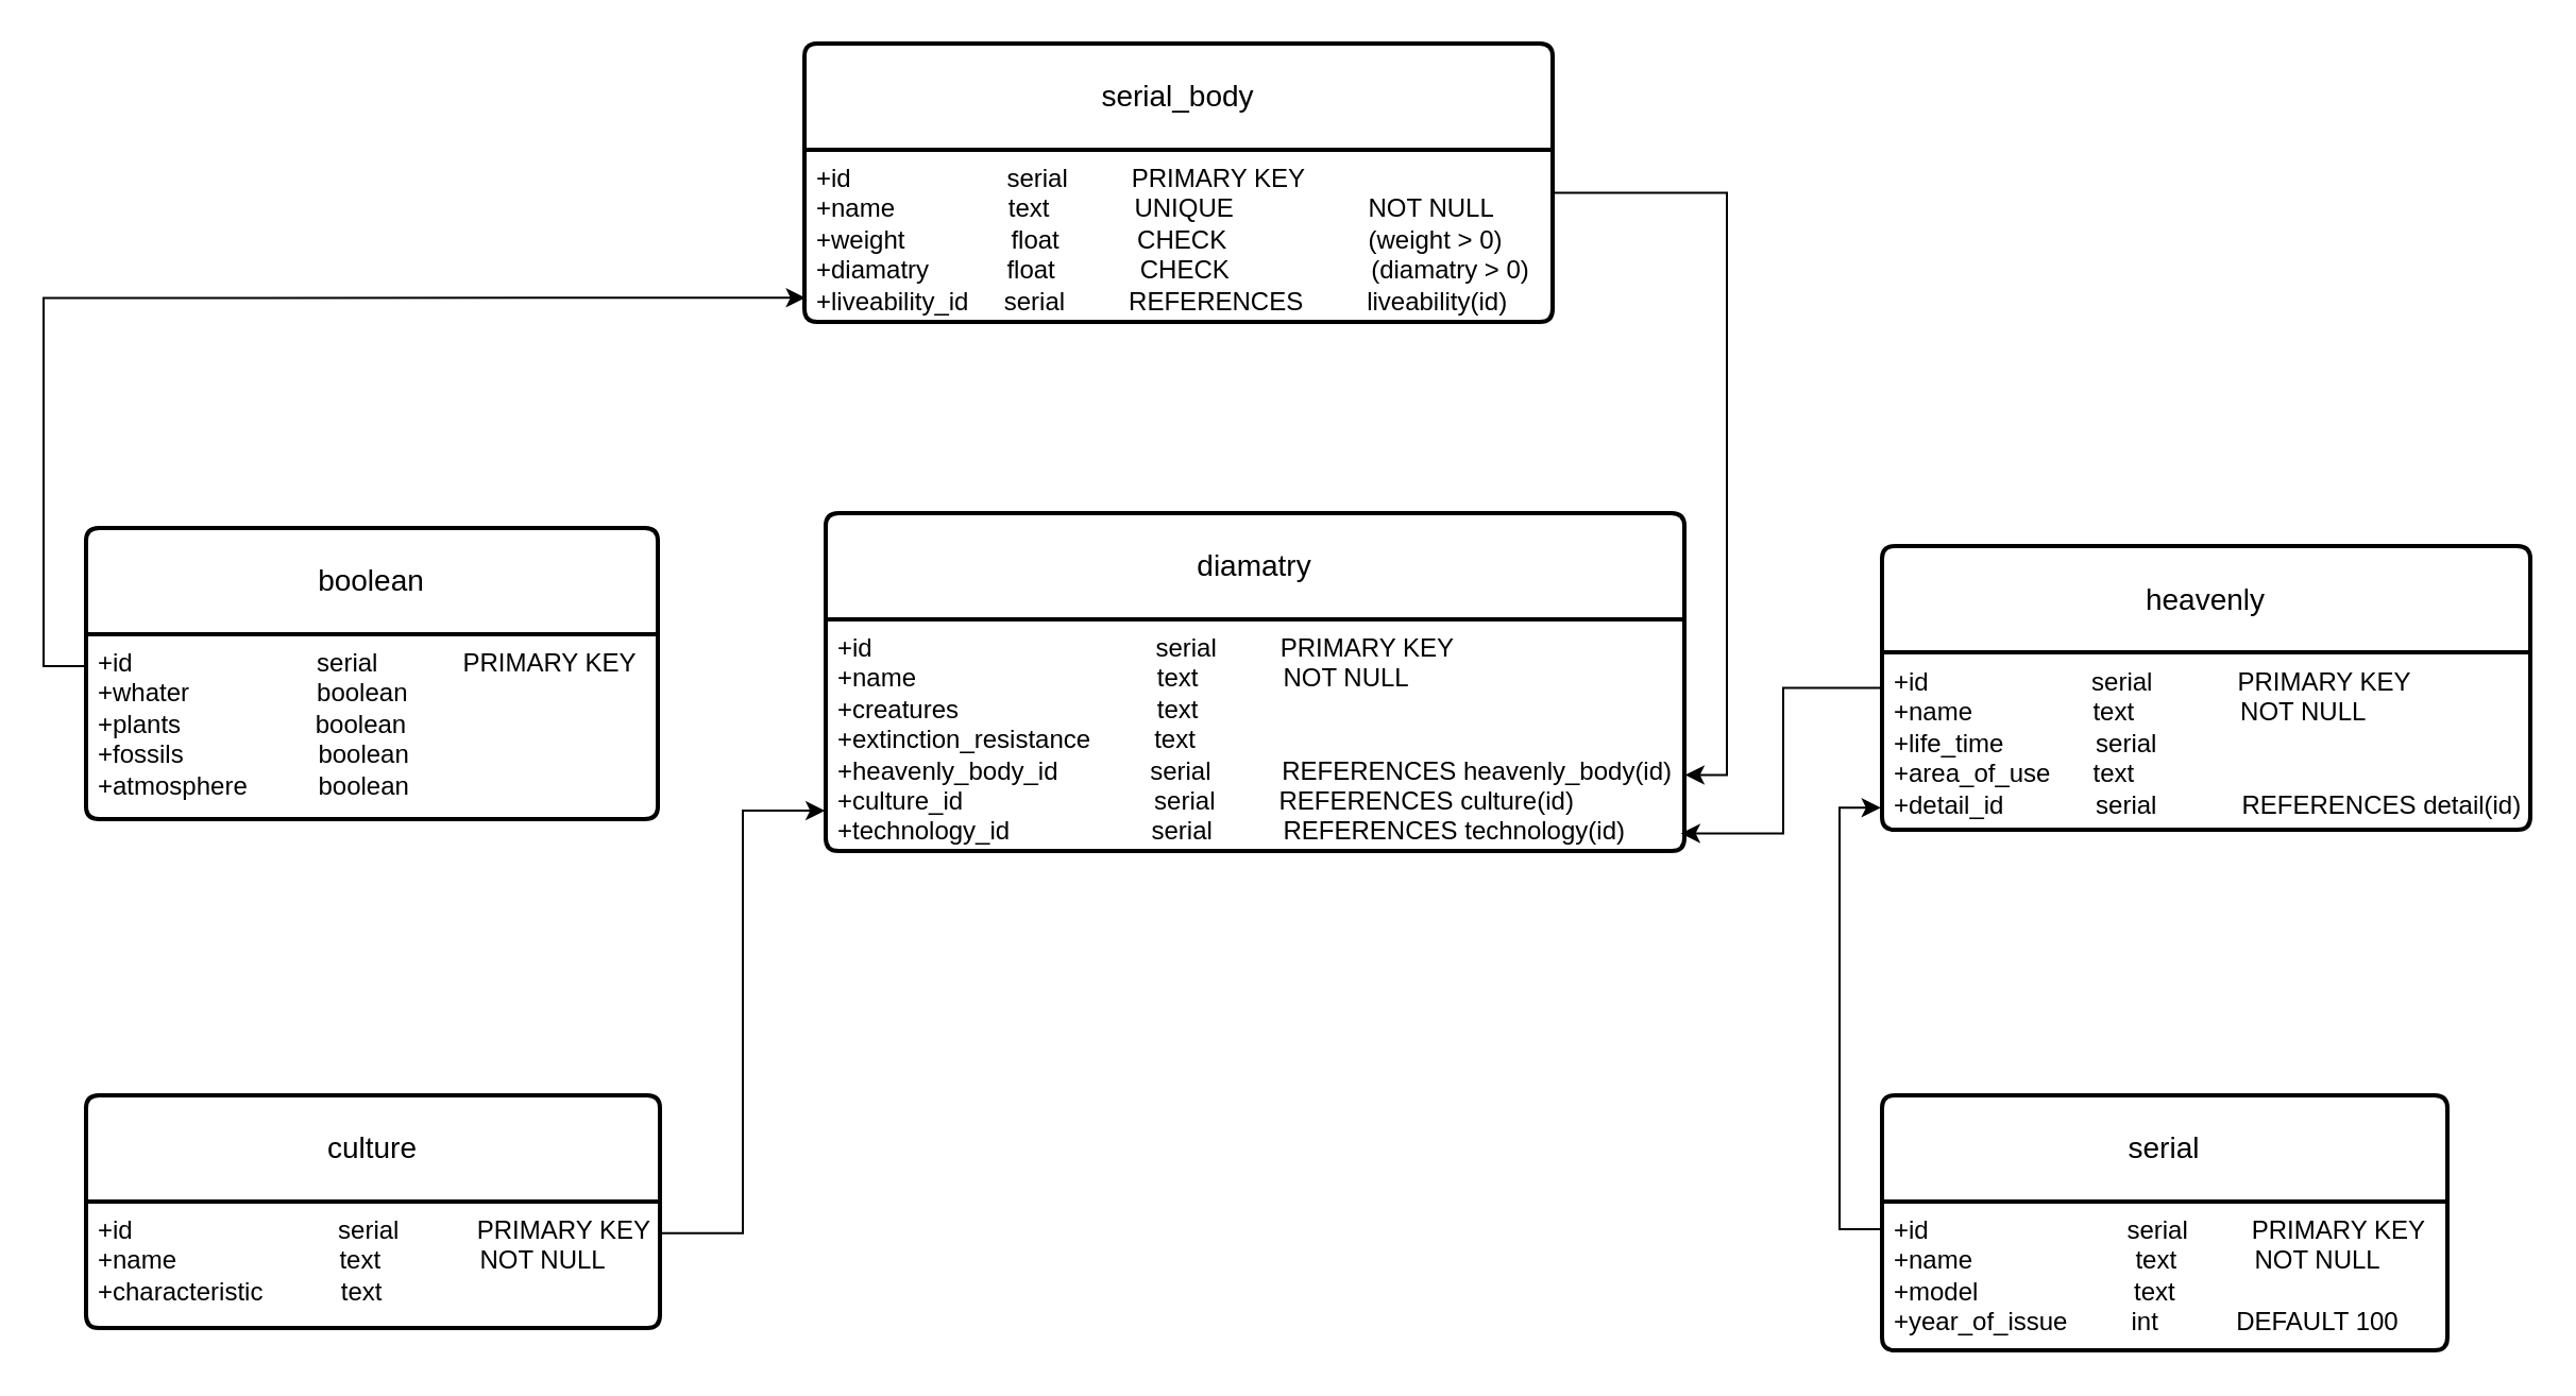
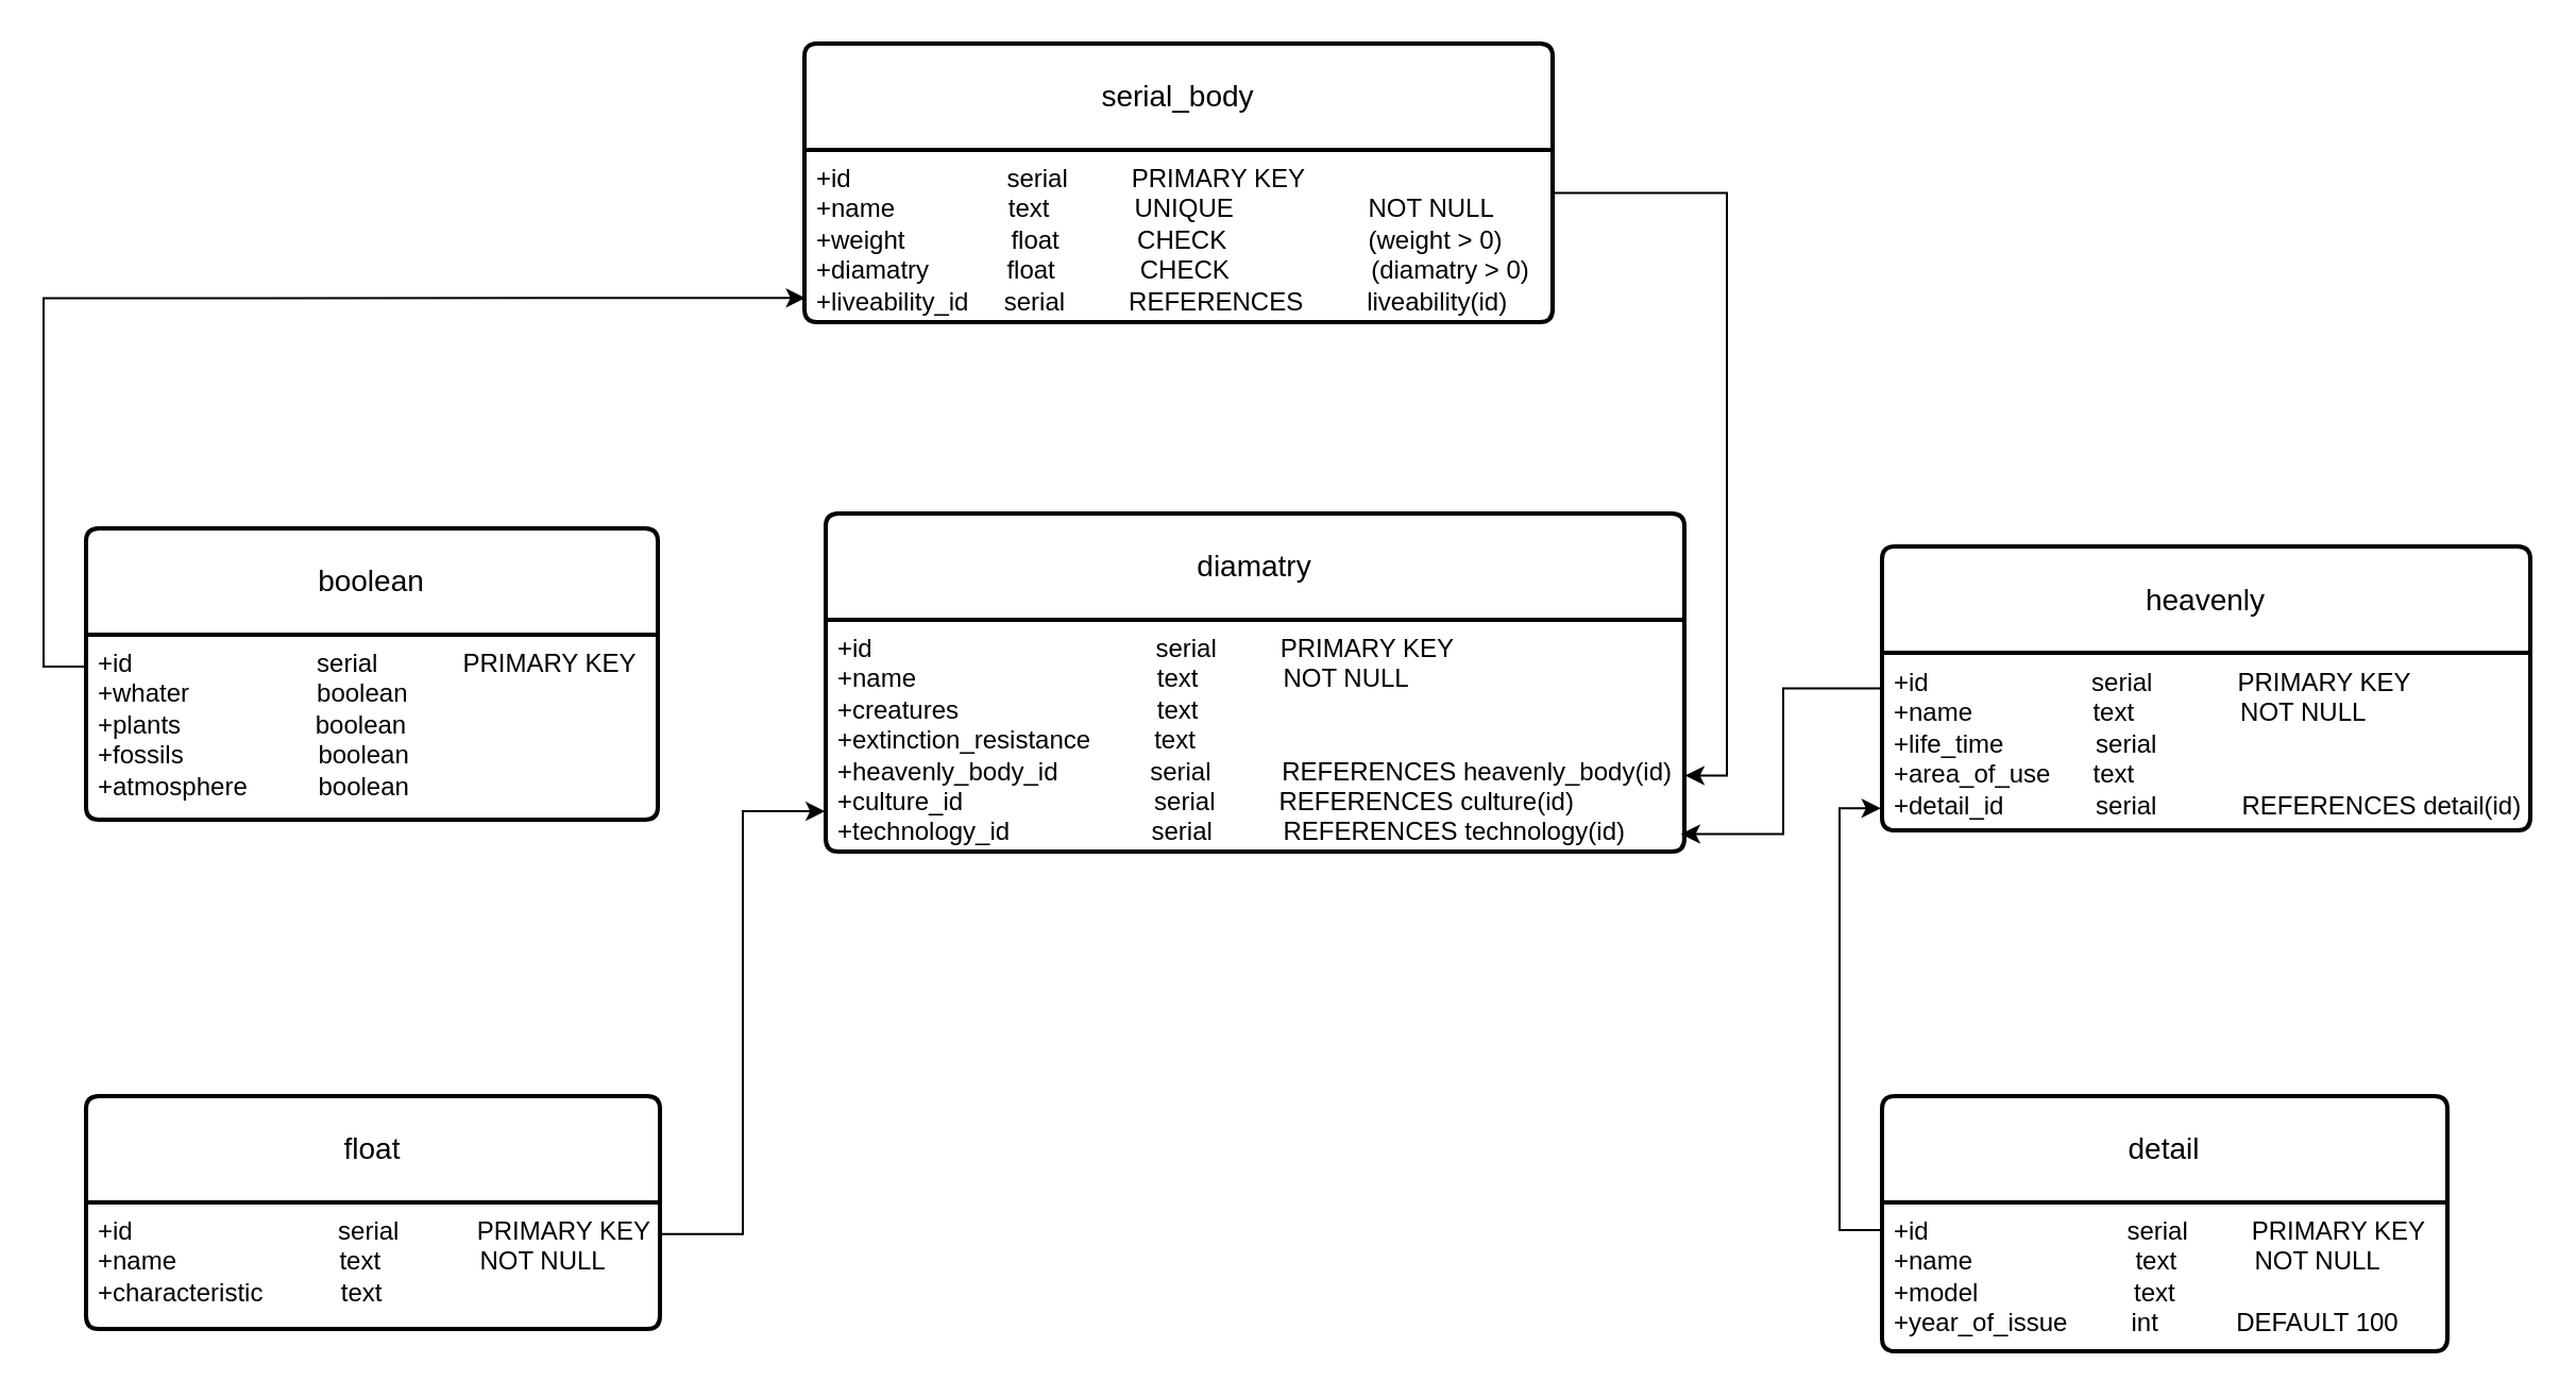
- <mxCell id="11" value="culture" style="swimlane;childLayout=stackLayout;horizontal=1;startSize=50;horizontalStack=0;rounded=1;fontSize=14;fontStyle=0;strokeWidth=2;resizeParent=0;resizeLast=1;shadow=0;dashed=0;align=center;arcSize=4;whiteSpace=wrap;html=1;" vertex="1" parent="1"><mxGeometry x="40" y="515" width="270" height="109.5" as="geometry" /></mxCell>
+ <mxCell id="11" value="float" style="swimlane;childLayout=stackLayout;horizontal=1;startSize=50;horizontalStack=0;rounded=1;fontSize=14;fontStyle=0;strokeWidth=2;resizeParent=0;resizeLast=1;shadow=0;dashed=0;align=center;arcSize=4;whiteSpace=wrap;html=1;" vertex="1" parent="1"><mxGeometry x="40" y="515" width="270" height="109.5" as="geometry" /></mxCell>
- <mxCell id="13" value="serial" style="swimlane;childLayout=stackLayout;horizontal=1;startSize=50;horizontalStack=0;rounded=1;fontSize=14;fontStyle=0;strokeWidth=2;resizeParent=0;resizeLast=1;shadow=0;dashed=0;align=center;arcSize=4;whiteSpace=wrap;html=1;" vertex="1" parent="1"><mxGeometry x="885" y="515" width="266" height="120" as="geometry" /></mxCell>
+ <mxCell id="13" value="detail" style="swimlane;childLayout=stackLayout;horizontal=1;startSize=50;horizontalStack=0;rounded=1;fontSize=14;fontStyle=0;strokeWidth=2;resizeParent=0;resizeLast=1;shadow=0;dashed=0;align=center;arcSize=4;whiteSpace=wrap;html=1;" vertex="1" parent="1"><mxGeometry x="885" y="515" width="266" height="120" as="geometry" /></mxCell>
